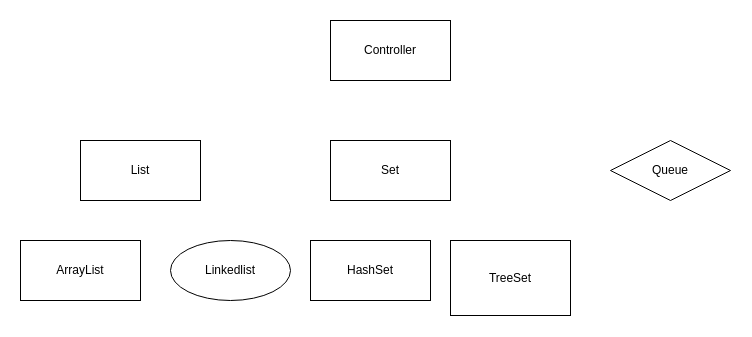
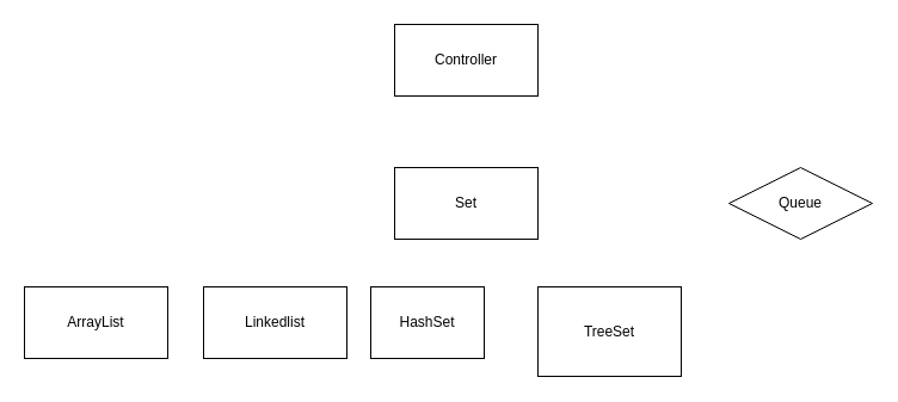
- <mxCell id="5" value="List" style="whiteSpace=wrap;html=1;" vertex="1" parent="1"><mxGeometry x="80" y="140" width="120" height="60" as="geometry" /></mxCell>
- <mxCell id="7" value="Linkedlist" style="ellipse;whiteSpace=wrap;html=1;" vertex="1" parent="1"><mxGeometry x="170" y="240" width="120" height="60" as="geometry" /></mxCell>
+ <mxCell id="7" value="Linkedlist" style="whiteSpace=wrap;html=1;" vertex="1" parent="1"><mxGeometry x="170" y="240" width="120" height="60" as="geometry" /></mxCell>
- <mxCell id="8" value="HashSet" style="rounded=0;whiteSpace=wrap;html=1;" vertex="1" parent="1"><mxGeometry x="310" y="240" width="120" height="60" as="geometry" /></mxCell>
+ <mxCell id="8" value="HashSet" style="rounded=0;whiteSpace=wrap;html=1;" vertex="1" parent="1"><mxGeometry x="310" y="240" width="95" height="60" as="geometry" /></mxCell>
